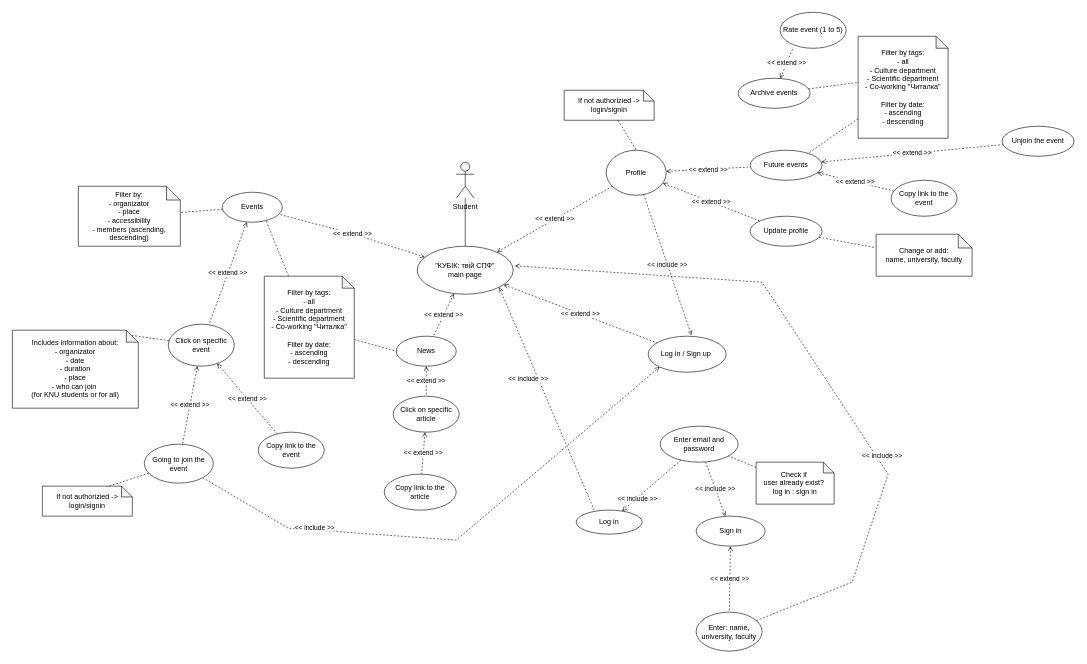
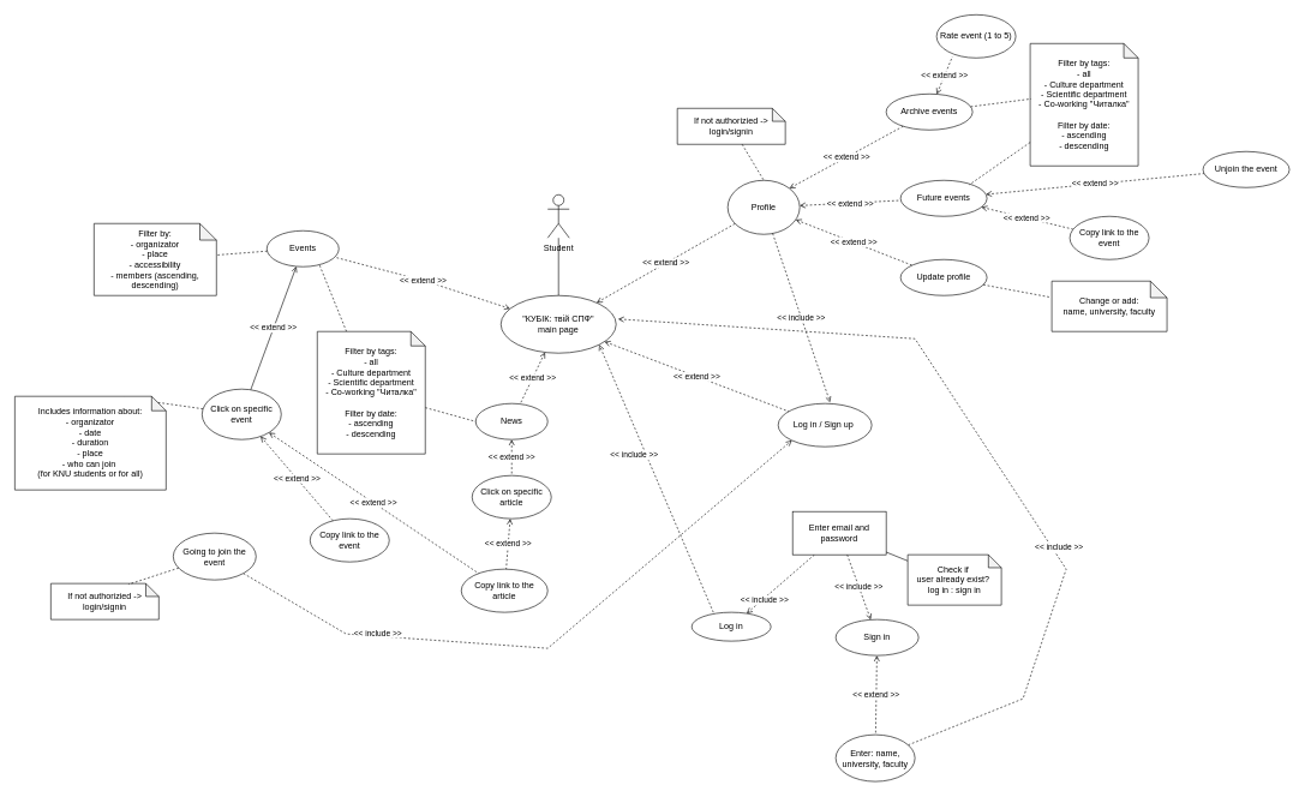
+ <mxCell id="57" value="&amp;lt;&amp;lt; extend &amp;gt;&amp;gt;" style="rounded=0;orthogonalLoop=1;jettySize=auto;html=1;entryX=1;entryY=0;entryDx=0;entryDy=0;endArrow=open;endFill=0;dashed=1;" parent="1" source="58" target="43" edge="1"><mxGeometry relative="1" as="geometry" /></mxCell>
- <mxCell id="9" value="&amp;lt;&amp;lt; extend &amp;gt;&amp;gt;" style="rounded=0;orthogonalLoop=1;jettySize=auto;html=1;dashed=1;startArrow=open;startFill=0;endArrow=none;endFill=0;" parent="1" source="11" target="34" edge="1"><mxGeometry relative="1" as="geometry" /></mxCell>
+ <mxCell id="9" value="&amp;lt;&amp;lt; extend &amp;gt;&amp;gt;" style="rounded=0;orthogonalLoop=1;jettySize=auto;html=1;dashed=0;startArrow=open;startFill=0;endArrow=none;endFill=0;" parent="1" source="11" target="34" edge="1"><mxGeometry relative="1" as="geometry" /></mxCell>
- <mxCell id="32" value="&amp;lt;&amp;lt; extend &amp;gt;&amp;gt;" style="rounded=0;orthogonalLoop=1;jettySize=auto;html=1;dashed=1;startArrow=open;startFill=0;endArrow=none;endFill=0;" parent="1" source="34" target="36" edge="1"><mxGeometry relative="1" as="geometry" /></mxCell>
+ <mxCell id="32" value="&amp;lt;&amp;lt; extend &amp;gt;&amp;gt;" style="rounded=0;orthogonalLoop=1;jettySize=auto;html=1;dashed=1;startArrow=open;startFill=0;endArrow=none;endFill=0;" parent="1" source="34" target="31" edge="1"><mxGeometry relative="1" as="geometry" /></mxCell>
- <mxCell id="17" value="Enter email and password" style="ellipse;whiteSpace=wrap;html=1;verticalAlign=middle;" parent="1" vertex="1"><mxGeometry x="1100" y="710" width="130" height="60" as="geometry" /></mxCell>
+ <mxCell id="17" value="Enter email and password" style="whiteSpace=wrap;html=1;verticalAlign=middle;rounded=0;" parent="1" vertex="1"><mxGeometry x="1100" y="710" width="130" height="60" as="geometry" /></mxCell>
- <mxCell id="18" value="" style="rounded=0;orthogonalLoop=1;jettySize=auto;html=1;dashed=1;endArrow=none;endFill=0;" parent="1" source="19" target="17" edge="1"><mxGeometry relative="1" as="geometry" /></mxCell>
+ <mxCell id="18" value="" style="rounded=0;orthogonalLoop=1;jettySize=auto;html=1;dashed=0;endArrow=none;endFill=0;" parent="1" source="19" target="17" edge="1"><mxGeometry relative="1" as="geometry" /></mxCell>
